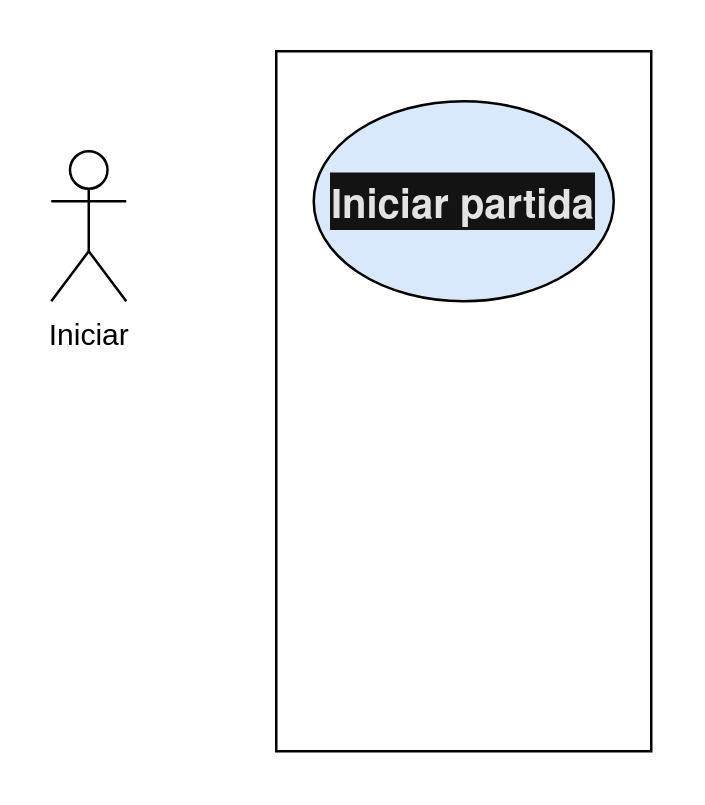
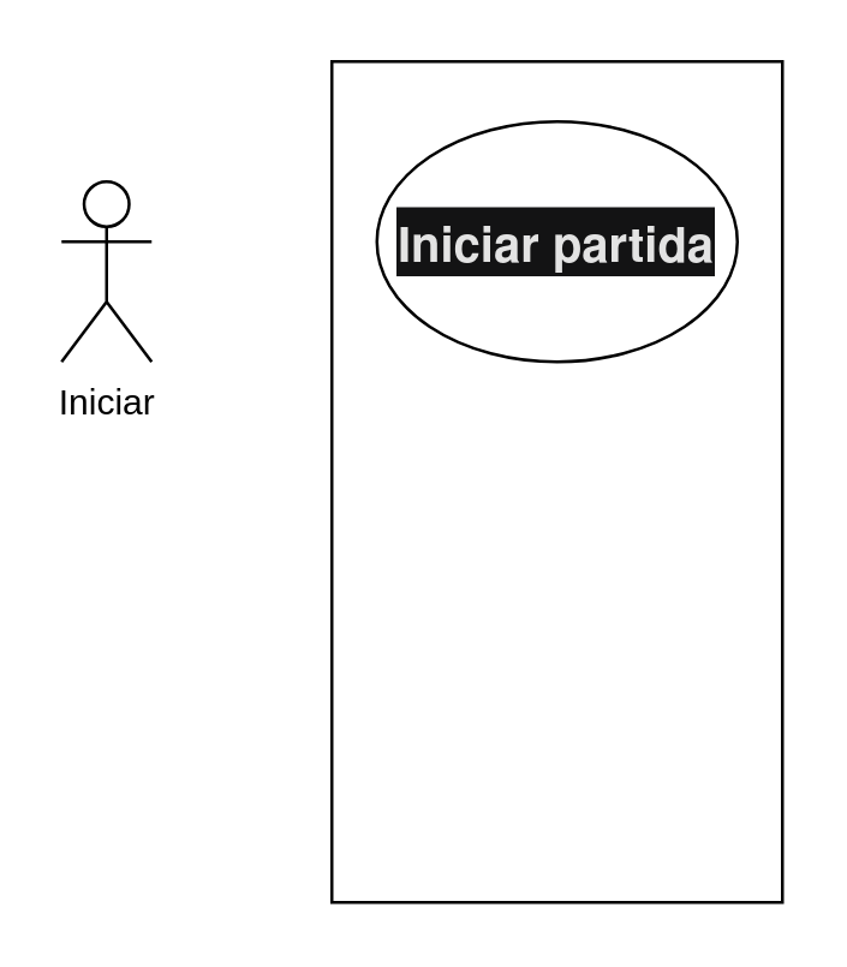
- <mxCell id="4" value="&lt;span style=&quot;font-weight: 700; color: rgb(227, 227, 227); font-family: &amp;quot;Google Sans&amp;quot;, &amp;quot;Helvetica Neue&amp;quot;, sans-serif; font-size: 16px; text-align: left; background-color: rgb(19, 19, 20);&quot;&gt;Iniciar partida&lt;/span&gt;" style="ellipse;whiteSpace=wrap;html=1;fillColor=#dae8fc;" vertex="1" parent="1"><mxGeometry x="125" y="40" width="120" height="80" as="geometry" /></mxCell>
+ <mxCell id="4" value="&lt;span style=&quot;font-weight: 700; color: rgb(227, 227, 227); font-family: &amp;quot;Google Sans&amp;quot;, &amp;quot;Helvetica Neue&amp;quot;, sans-serif; font-size: 16px; text-align: left; background-color: rgb(19, 19, 20);&quot;&gt;Iniciar partida&lt;/span&gt;" style="ellipse;whiteSpace=wrap;html=1;" vertex="1" parent="1"><mxGeometry x="125" y="40" width="120" height="80" as="geometry" /></mxCell>
